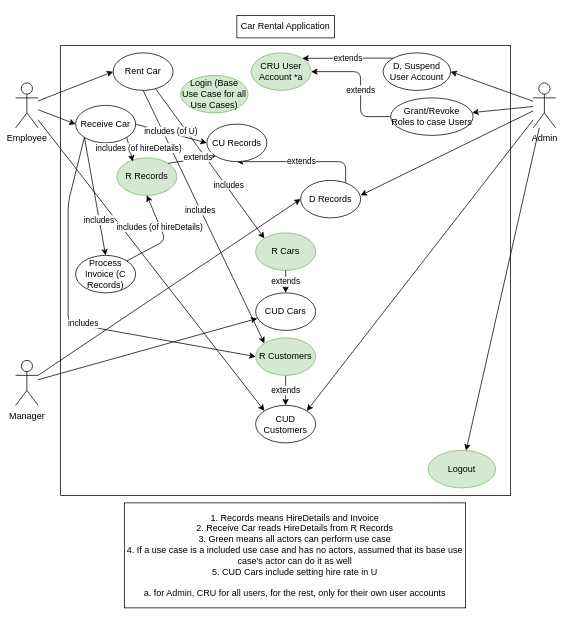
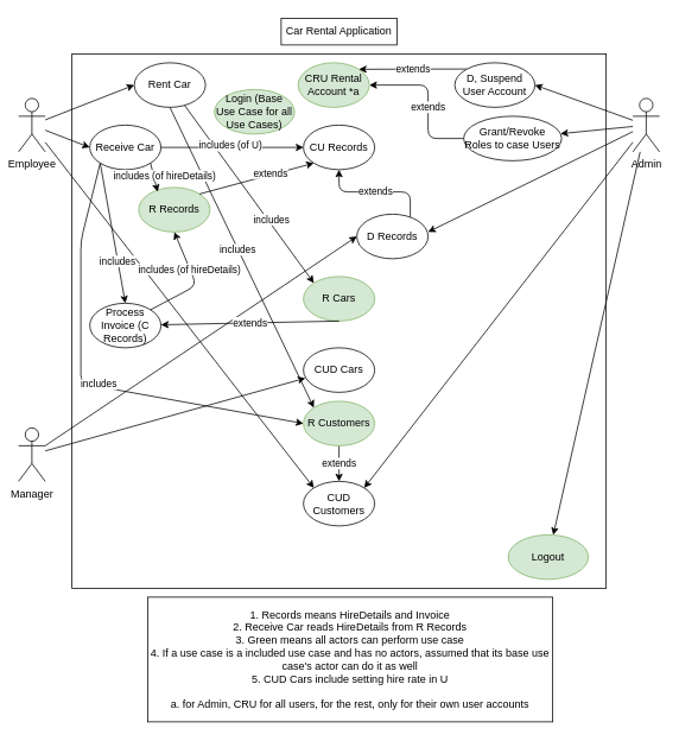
- <mxCell id="7" value="CRU User Account *a" style="ellipse;whiteSpace=wrap;html=1;fillColor=#d5e8d4;strokeColor=#82b366;" parent="1" vertex="1"><mxGeometry x="334" y="70" width="80" height="50" as="geometry" /></mxCell>
+ <mxCell id="7" value="CRU Rental Account *a" style="ellipse;whiteSpace=wrap;html=1;fillColor=#d5e8d4;strokeColor=#82b366;" parent="1" vertex="1"><mxGeometry x="334" y="70" width="80" height="50" as="geometry" /></mxCell>
- <mxCell id="37" value="CU Records" style="ellipse;whiteSpace=wrap;html=1;" parent="1" vertex="1"><mxGeometry x="275" y="165" width="80" height="50" as="geometry" /></mxCell>
+ <mxCell id="37" value="CU Records" style="ellipse;whiteSpace=wrap;html=1;" parent="1" vertex="1"><mxGeometry x="340" y="140" width="80" height="50" as="geometry" /></mxCell>
- <mxCell id="42" value="extends" style="endArrow=classic;html=1;exitX=0.5;exitY=1;exitDx=0;exitDy=0;entryX=0.5;entryY=0;entryDx=0;entryDy=0;" parent="1" source="25" target="21" edge="1"><mxGeometry width="50" height="50" relative="1" as="geometry"><mxPoint x="380" y="330" as="sourcePoint" /><mxPoint x="430" y="280" as="targetPoint" /></mxGeometry></mxCell>
+ <mxCell id="42" value="extends" style="endArrow=classic;html=1;exitX=0.5;exitY=1;exitDx=0;exitDy=0;" parent="1" source="25" target="40" edge="1"><mxGeometry width="50" height="50" relative="1" as="geometry"><mxPoint x="380" y="330" as="sourcePoint" /><mxPoint x="430" y="280" as="targetPoint" /></mxGeometry></mxCell>
